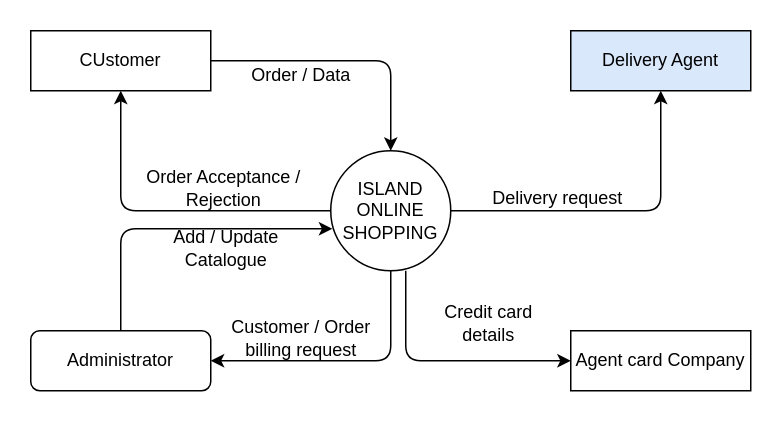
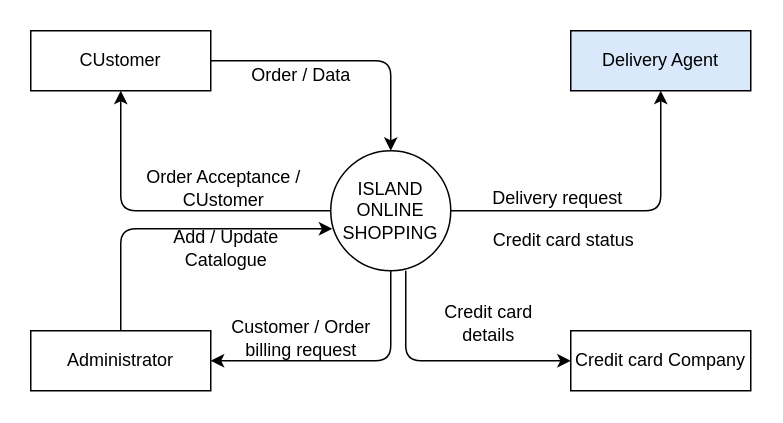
- <mxCell id="16" value="Order Acceptance /&amp;nbsp;&lt;br&gt;Rejection&amp;nbsp;" style="text;html=1;align=center;verticalAlign=middle;resizable=0;points=[];autosize=1;" vertex="1" parent="2"><mxGeometry x="70" y="90" width="120" height="30" as="geometry" /></mxCell>
+ <mxCell id="16" value="Order Acceptance /&amp;nbsp;&lt;br&gt;CUstomer&amp;nbsp;" style="text;html=1;align=center;verticalAlign=middle;resizable=0;points=[];autosize=1;" vertex="1" parent="2"><mxGeometry x="70" y="90" width="120" height="30" as="geometry" /></mxCell>
+ <mxCell id="20" value="Credit card status" style="text;html=1;align=center;verticalAlign=middle;resizable=0;points=[];autosize=1;" vertex="1" parent="2"><mxGeometry x="300" y="130" width="110" height="20" as="geometry" /></mxCell>
- <mxCell id="5" value="Administrator" style="whiteSpace=wrap;html=1;rounded=1;" vertex="1" parent="2"><mxGeometry y="200" width="120" height="40" as="geometry" /></mxCell>
+ <mxCell id="5" value="Administrator" style="rounded=0;whiteSpace=wrap;html=1;" vertex="1" parent="2"><mxGeometry y="200" width="120" height="40" as="geometry" /></mxCell>
- <mxCell id="6" value="Agent card Company" style="rounded=0;whiteSpace=wrap;html=1;" vertex="1" parent="2"><mxGeometry x="360" y="200" width="120" height="40" as="geometry" /></mxCell>
+ <mxCell id="6" value="Credit card Company" style="rounded=0;whiteSpace=wrap;html=1;" vertex="1" parent="2"><mxGeometry x="360" y="200" width="120" height="40" as="geometry" /></mxCell>
